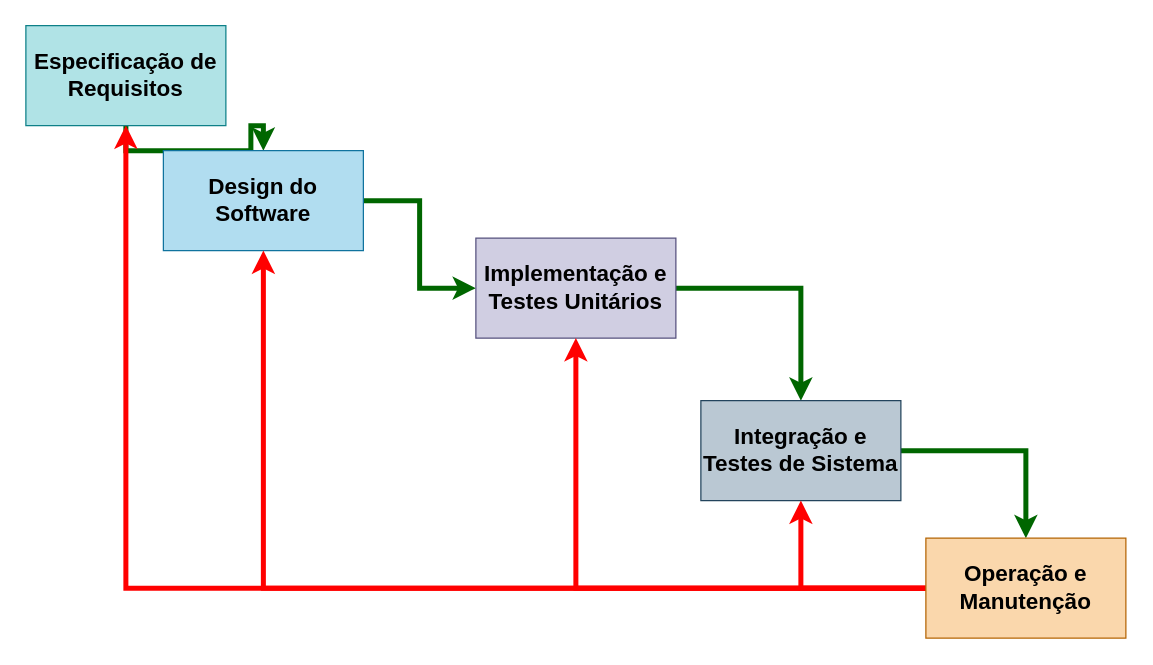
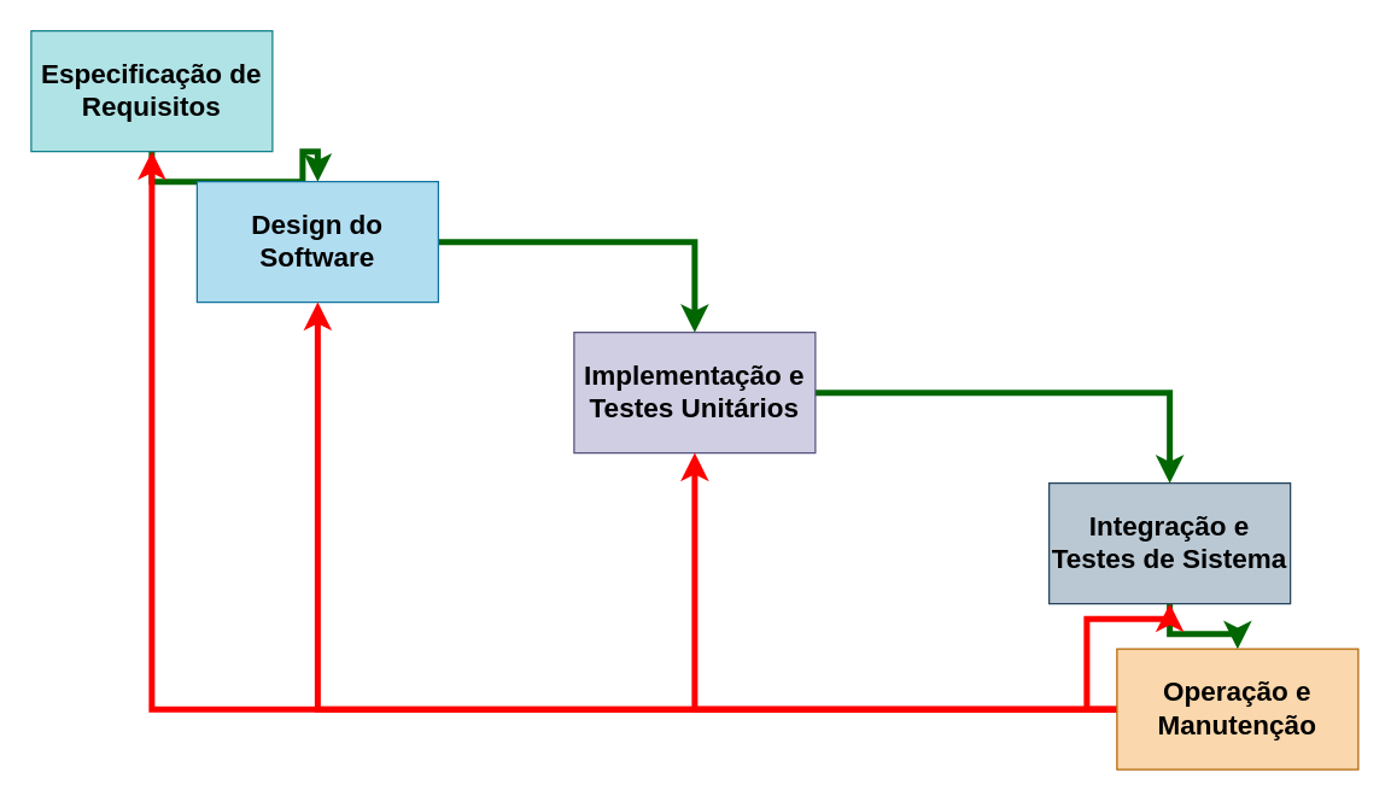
- <mxCell id="7" value="&lt;span style=&quot;font-size: 18px;&quot;&gt;Implementação e Testes Unitários&lt;/span&gt;" style="rounded=0;whiteSpace=wrap;html=1;fillColor=#d0cee2;strokeColor=#56517e;fontStyle=1" vertex="1" parent="1"><mxGeometry x="380" y="190" width="160" height="80" as="geometry" /></mxCell>
+ <mxCell id="7" value="&lt;span style=&quot;font-size: 18px;&quot;&gt;Implementação e Testes Unitários&lt;/span&gt;" style="rounded=0;whiteSpace=wrap;html=1;fillColor=#d0cee2;strokeColor=#56517e;fontStyle=1" vertex="1" parent="1"><mxGeometry x="380" y="220" width="160" height="80" as="geometry" /></mxCell>
- <mxCell id="9" value="&lt;span style=&quot;font-size: 18px;&quot;&gt;Integração e Testes de Sistema&lt;/span&gt;" style="rounded=0;whiteSpace=wrap;html=1;fillColor=#bac8d3;strokeColor=#23445d;fontStyle=1" vertex="1" parent="1"><mxGeometry x="560" y="320" width="160" height="80" as="geometry" /></mxCell>
+ <mxCell id="9" value="&lt;span style=&quot;font-size: 18px;&quot;&gt;Integração e Testes de Sistema&lt;/span&gt;" style="rounded=0;whiteSpace=wrap;html=1;fillColor=#bac8d3;strokeColor=#23445d;fontStyle=1" vertex="1" parent="1"><mxGeometry x="695" y="320" width="160" height="80" as="geometry" /></mxCell>
